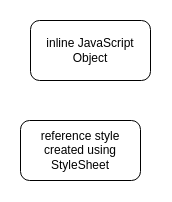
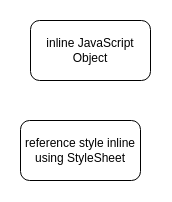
- <mxCell id="3" value="reference style created using StyleSheet" style="rounded=1;whiteSpace=wrap;html=1;" vertex="1" parent="1"><mxGeometry x="20" y="120" width="120" height="60" as="geometry" /></mxCell>
+ <mxCell id="3" value="reference style inline using StyleSheet" style="rounded=1;whiteSpace=wrap;html=1;" vertex="1" parent="1"><mxGeometry x="20" y="120" width="120" height="60" as="geometry" /></mxCell>
